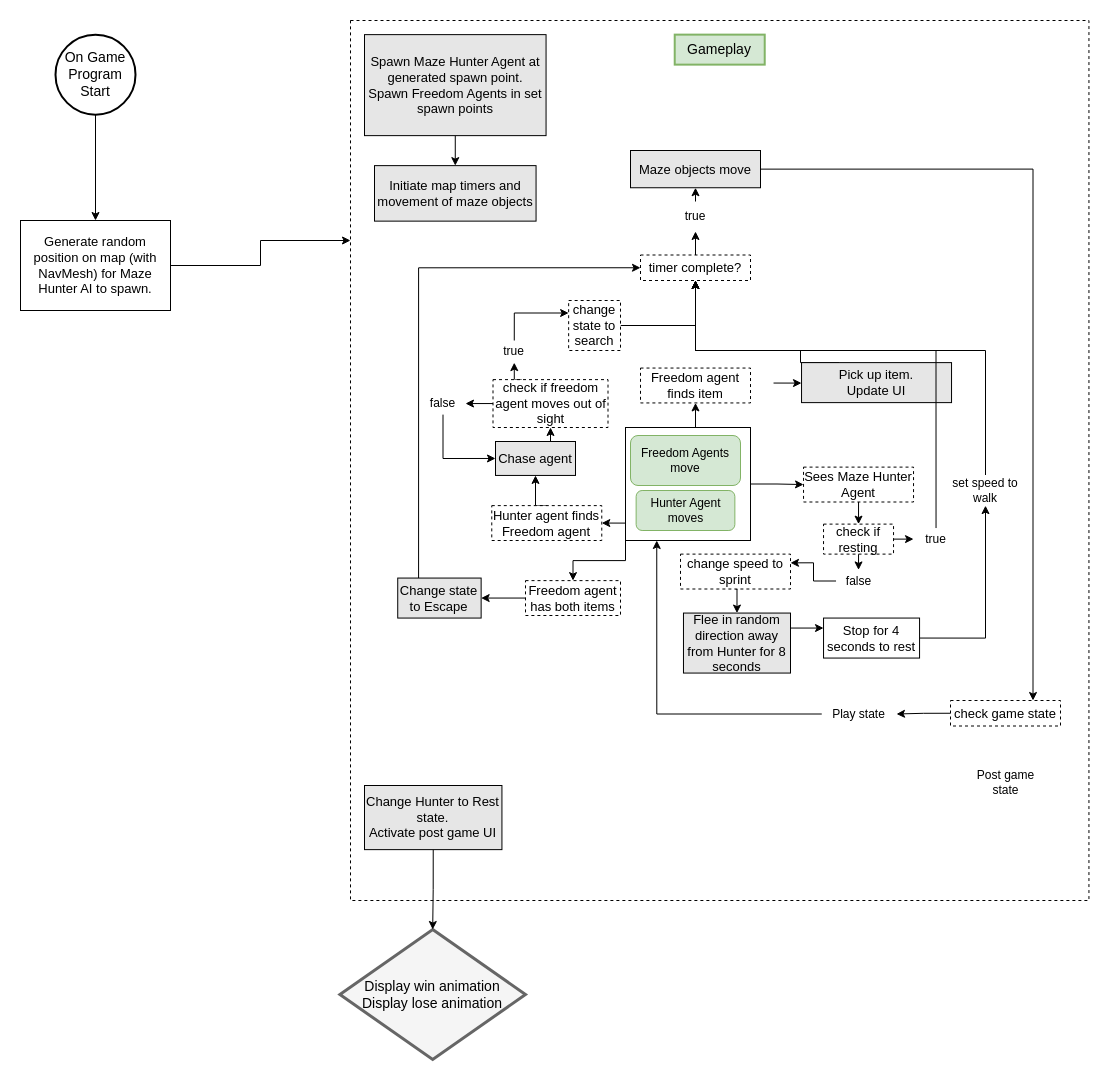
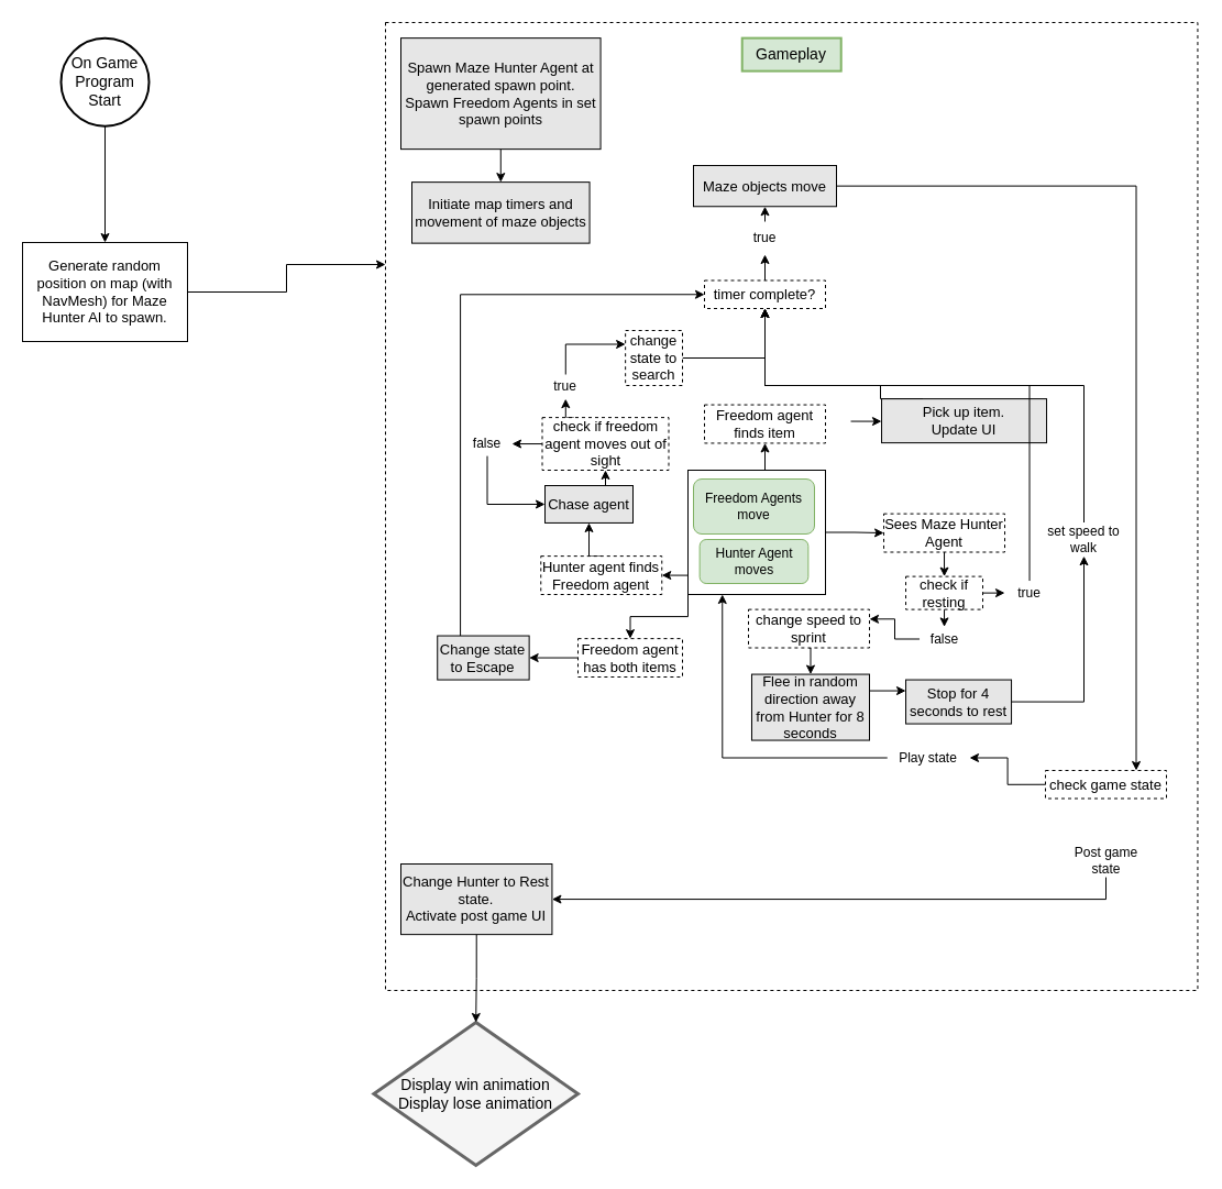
- <mxCell id="40" value="Stop for 4 seconds to rest" style="rounded=0;whiteSpace=wrap;html=1;fontSize=13;strokeColor=#000000;strokeWidth=1;fillColor=#ffffff;" vertex="1" parent="1"><mxGeometry x="823.04" y="617.56" width="96.02" height="40" as="geometry" /></mxCell>
+ <mxCell id="40" value="Stop for 4 seconds to rest" style="rounded=0;whiteSpace=wrap;html=1;fontSize=13;strokeColor=#000000;strokeWidth=1;fillColor=#E6E6E6;" vertex="1" parent="1"><mxGeometry x="823.04" y="617.56" width="96.02" height="40" as="geometry" /></mxCell>
- <mxCell id="70" value="Play state" style="text;html=1;strokeColor=none;fillColor=none;align=center;verticalAlign=middle;whiteSpace=wrap;rounded=0;" vertex="1" parent="1"><mxGeometry x="821.26" y="698.5" width="74.76" height="30" as="geometry" /></mxCell>
+ <mxCell id="70" value="Play state" style="text;html=1;strokeColor=none;fillColor=none;align=center;verticalAlign=middle;whiteSpace=wrap;rounded=0;" vertex="1" parent="1"><mxGeometry x="806.26" y="673.5" width="74.76" height="30" as="geometry" /></mxCell>
+ <mxCell id="67" style="edgeStyle=orthogonalEdgeStyle;rounded=0;orthogonalLoop=1;jettySize=auto;html=1;exitX=0.5;exitY=1;exitDx=0;exitDy=0;entryX=1;entryY=0.5;entryDx=0;entryDy=0;" edge="1" parent="1" source="68" target="14"><mxGeometry relative="1" as="geometry"><Array as="points"><mxPoint x="1005" y="817" /><mxPoint x="501" y="817" /></Array></mxGeometry></mxCell>
